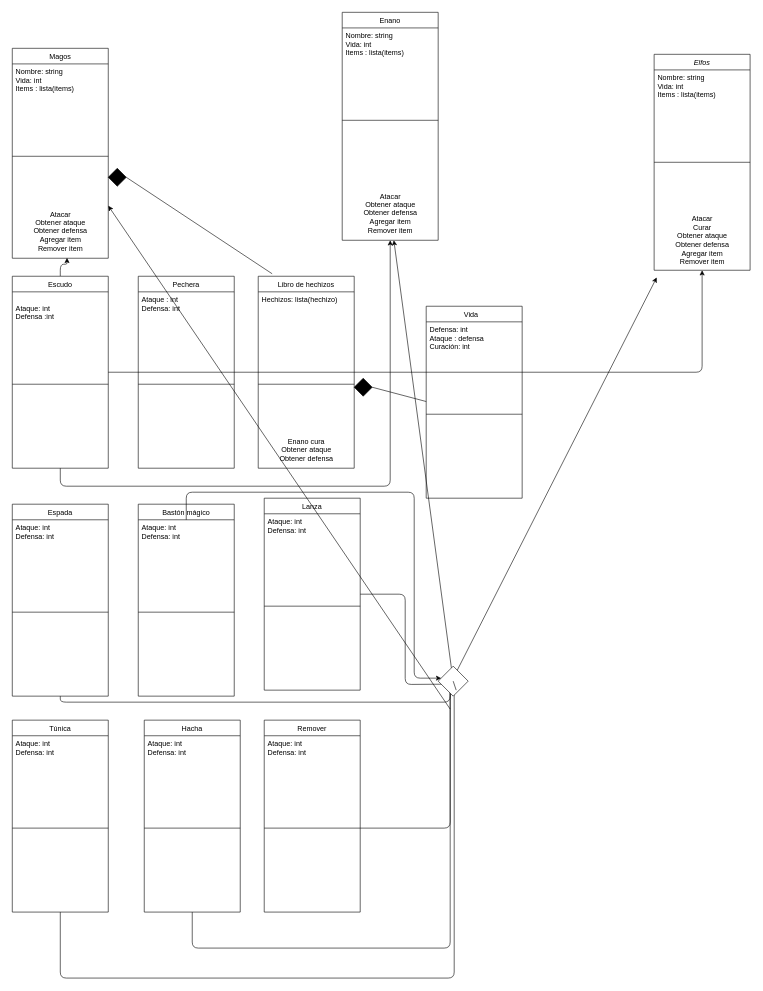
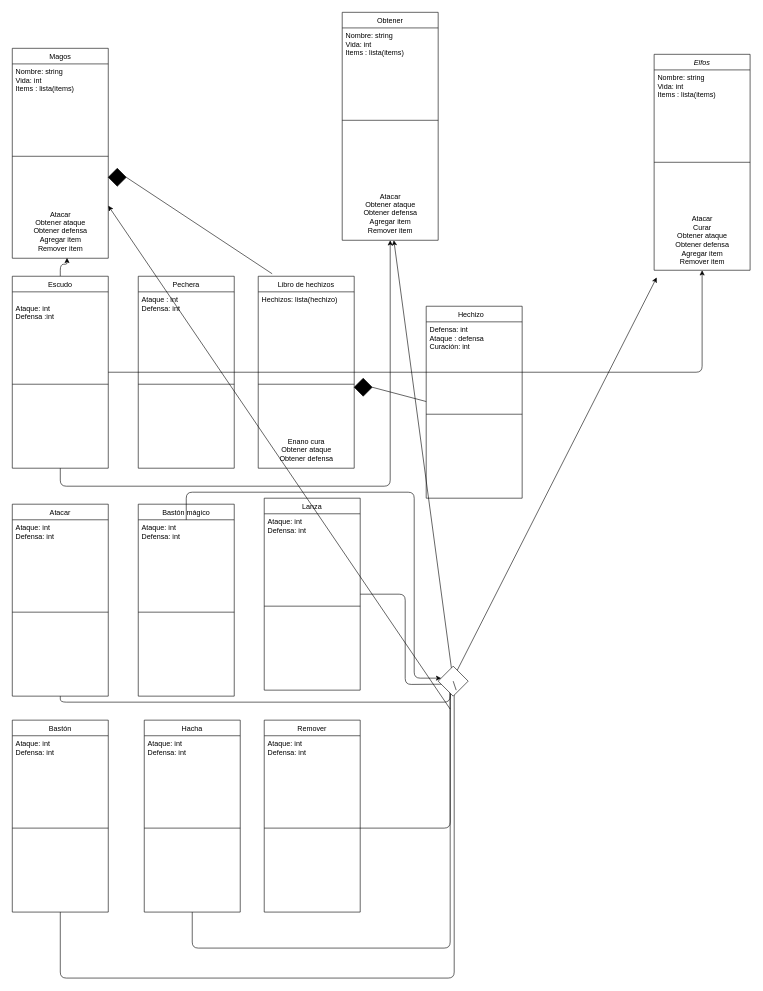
- <mxCell id="10" value="Enano" style="swimlane;fontStyle=0;align=center;verticalAlign=top;childLayout=stackLayout;horizontal=1;startSize=26;horizontalStack=0;resizeParent=1;resizeLast=0;collapsible=1;marginBottom=0;rounded=0;shadow=0;strokeWidth=1;" parent="1" vertex="1"><mxGeometry x="570" y="20" width="160" height="380" as="geometry"><mxRectangle x="550" y="140" width="160" height="26" as="alternateBounds" /></mxGeometry></mxCell>
+ <mxCell id="10" value="Obtener" style="swimlane;fontStyle=0;align=center;verticalAlign=top;childLayout=stackLayout;horizontal=1;startSize=26;horizontalStack=0;resizeParent=1;resizeLast=0;collapsible=1;marginBottom=0;rounded=0;shadow=0;strokeWidth=1;" parent="1" vertex="1"><mxGeometry x="570" y="20" width="160" height="380" as="geometry"><mxRectangle x="550" y="140" width="160" height="26" as="alternateBounds" /></mxGeometry></mxCell>
- <mxCell id="27" value="Vida   " style="swimlane;fontStyle=0;align=center;verticalAlign=top;childLayout=stackLayout;horizontal=1;startSize=26;horizontalStack=0;resizeParent=1;resizeLast=0;collapsible=1;marginBottom=0;rounded=0;shadow=0;strokeWidth=1;" vertex="1" parent="1"><mxGeometry x="710" y="510" width="160" height="320" as="geometry"><mxRectangle x="130" y="380" width="160" height="26" as="alternateBounds" /></mxGeometry></mxCell>
+ <mxCell id="27" value="Hechizo   " style="swimlane;fontStyle=0;align=center;verticalAlign=top;childLayout=stackLayout;horizontal=1;startSize=26;horizontalStack=0;resizeParent=1;resizeLast=0;collapsible=1;marginBottom=0;rounded=0;shadow=0;strokeWidth=1;" vertex="1" parent="1"><mxGeometry x="710" y="510" width="160" height="320" as="geometry"><mxRectangle x="130" y="380" width="160" height="26" as="alternateBounds" /></mxGeometry></mxCell>
- <mxCell id="31" value="Espada" style="swimlane;fontStyle=0;align=center;verticalAlign=top;childLayout=stackLayout;horizontal=1;startSize=26;horizontalStack=0;resizeParent=1;resizeLast=0;collapsible=1;marginBottom=0;rounded=0;shadow=0;strokeWidth=1;" vertex="1" parent="1"><mxGeometry x="20" y="840" width="160" height="320" as="geometry"><mxRectangle x="130" y="380" width="160" height="26" as="alternateBounds" /></mxGeometry></mxCell>
+ <mxCell id="31" value="Atacar" style="swimlane;fontStyle=0;align=center;verticalAlign=top;childLayout=stackLayout;horizontal=1;startSize=26;horizontalStack=0;resizeParent=1;resizeLast=0;collapsible=1;marginBottom=0;rounded=0;shadow=0;strokeWidth=1;" vertex="1" parent="1"><mxGeometry x="20" y="840" width="160" height="320" as="geometry"><mxRectangle x="130" y="380" width="160" height="26" as="alternateBounds" /></mxGeometry></mxCell>
- <mxCell id="42" value="Túnica" style="swimlane;fontStyle=0;align=center;verticalAlign=top;childLayout=stackLayout;horizontal=1;startSize=26;horizontalStack=0;resizeParent=1;resizeLast=0;collapsible=1;marginBottom=0;rounded=0;shadow=0;strokeWidth=1;" vertex="1" parent="1"><mxGeometry x="20" y="1200" width="160" height="320" as="geometry"><mxRectangle x="130" y="380" width="160" height="26" as="alternateBounds" /></mxGeometry></mxCell>
+ <mxCell id="42" value="Bastón" style="swimlane;fontStyle=0;align=center;verticalAlign=top;childLayout=stackLayout;horizontal=1;startSize=26;horizontalStack=0;resizeParent=1;resizeLast=0;collapsible=1;marginBottom=0;rounded=0;shadow=0;strokeWidth=1;" vertex="1" parent="1"><mxGeometry x="20" y="1200" width="160" height="320" as="geometry"><mxRectangle x="130" y="380" width="160" height="26" as="alternateBounds" /></mxGeometry></mxCell>
